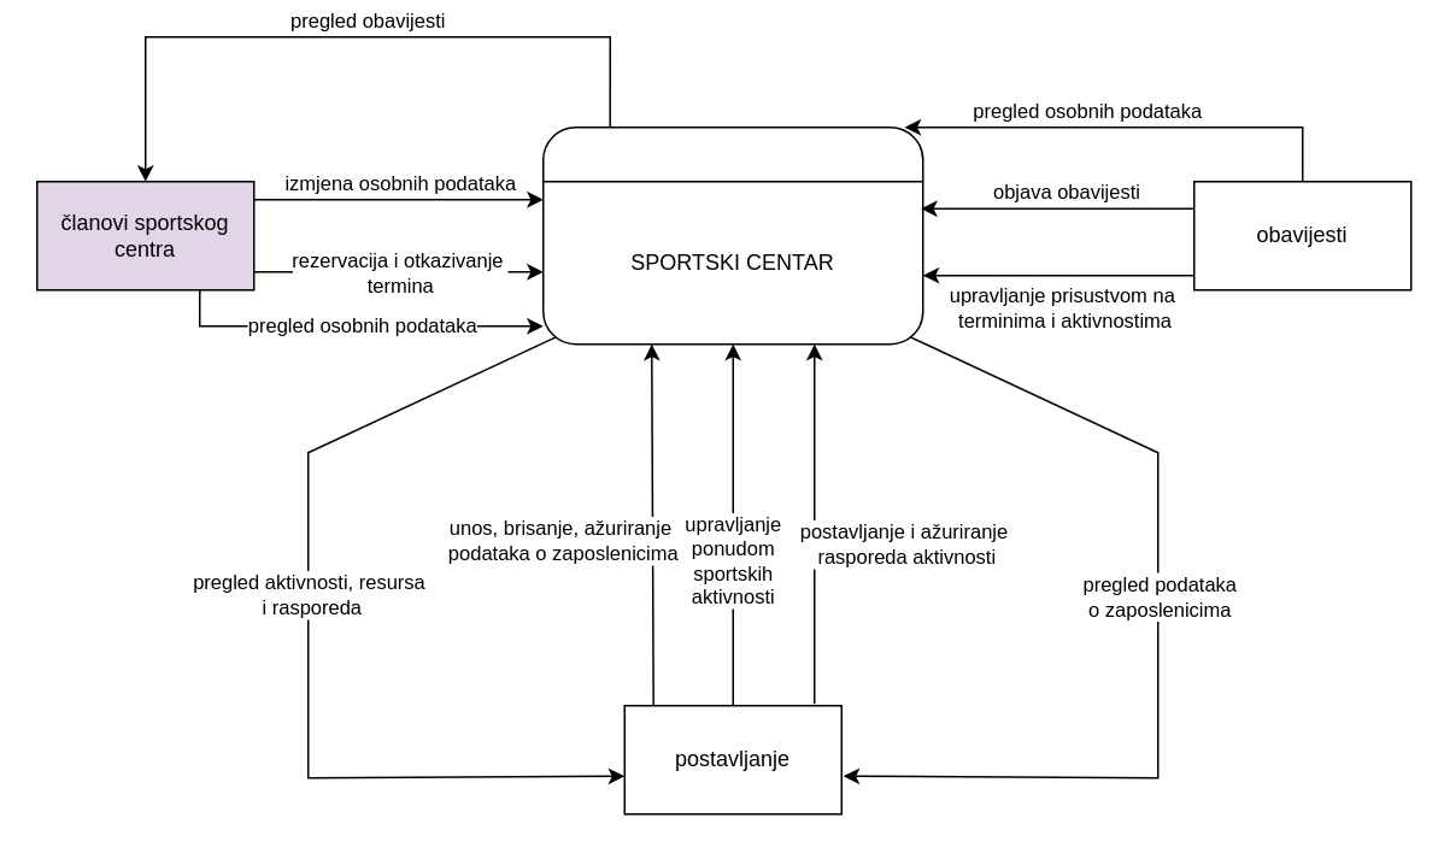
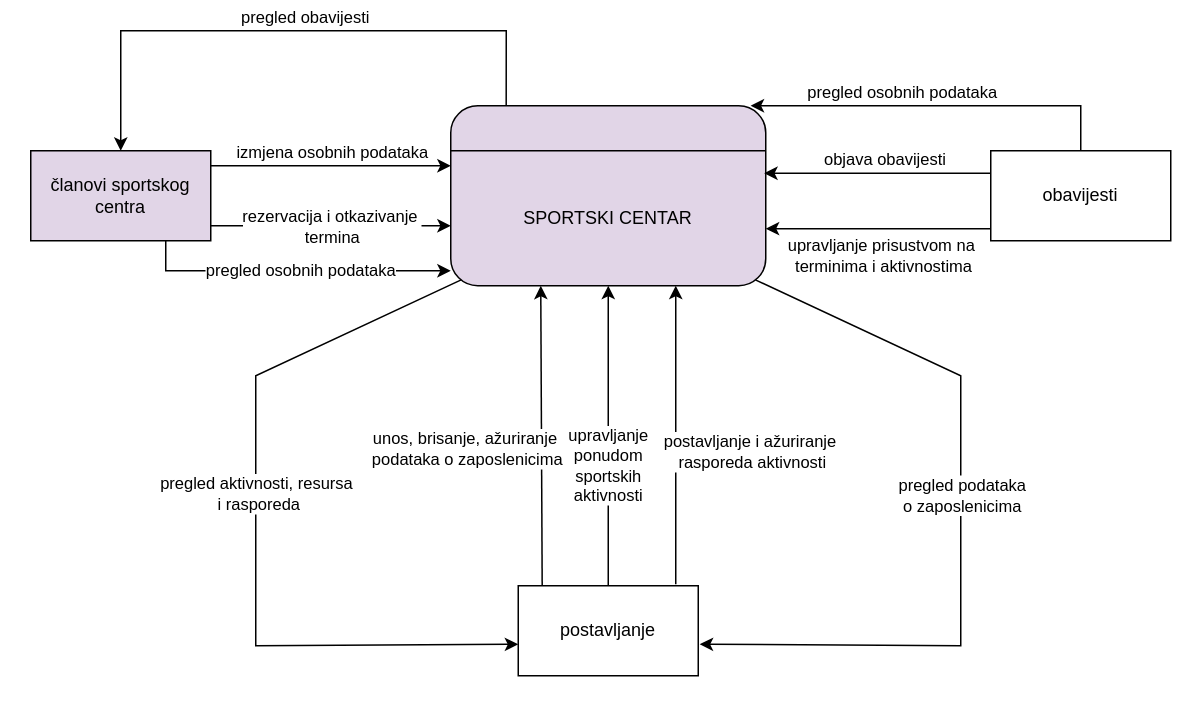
- <mxCell id="2" value="&lt;div&gt;&lt;br&gt;&lt;/div&gt;&lt;div&gt;&lt;span style=&quot;background-color: initial;&quot;&gt;&lt;br&gt;&lt;/span&gt;&lt;/div&gt;&lt;div&gt;&lt;span style=&quot;background-color: initial;&quot;&gt;SPORTSKI CENTAR&lt;/span&gt;&lt;br&gt;&lt;/div&gt;" style="rounded=1;whiteSpace=wrap;html=1;" parent="1" vertex="1"><mxGeometry x="300" y="70" width="210" height="120" as="geometry" /></mxCell>
+ <mxCell id="2" value="&lt;div&gt;&lt;br&gt;&lt;/div&gt;&lt;div&gt;&lt;span style=&quot;background-color: initial;&quot;&gt;&lt;br&gt;&lt;/span&gt;&lt;/div&gt;&lt;div&gt;&lt;span style=&quot;background-color: initial;&quot;&gt;SPORTSKI CENTAR&lt;/span&gt;&lt;br&gt;&lt;/div&gt;" style="rounded=1;whiteSpace=wrap;html=1;fillColor=#e1d5e7;" parent="1" vertex="1"><mxGeometry x="300" y="70" width="210" height="120" as="geometry" /></mxCell>
